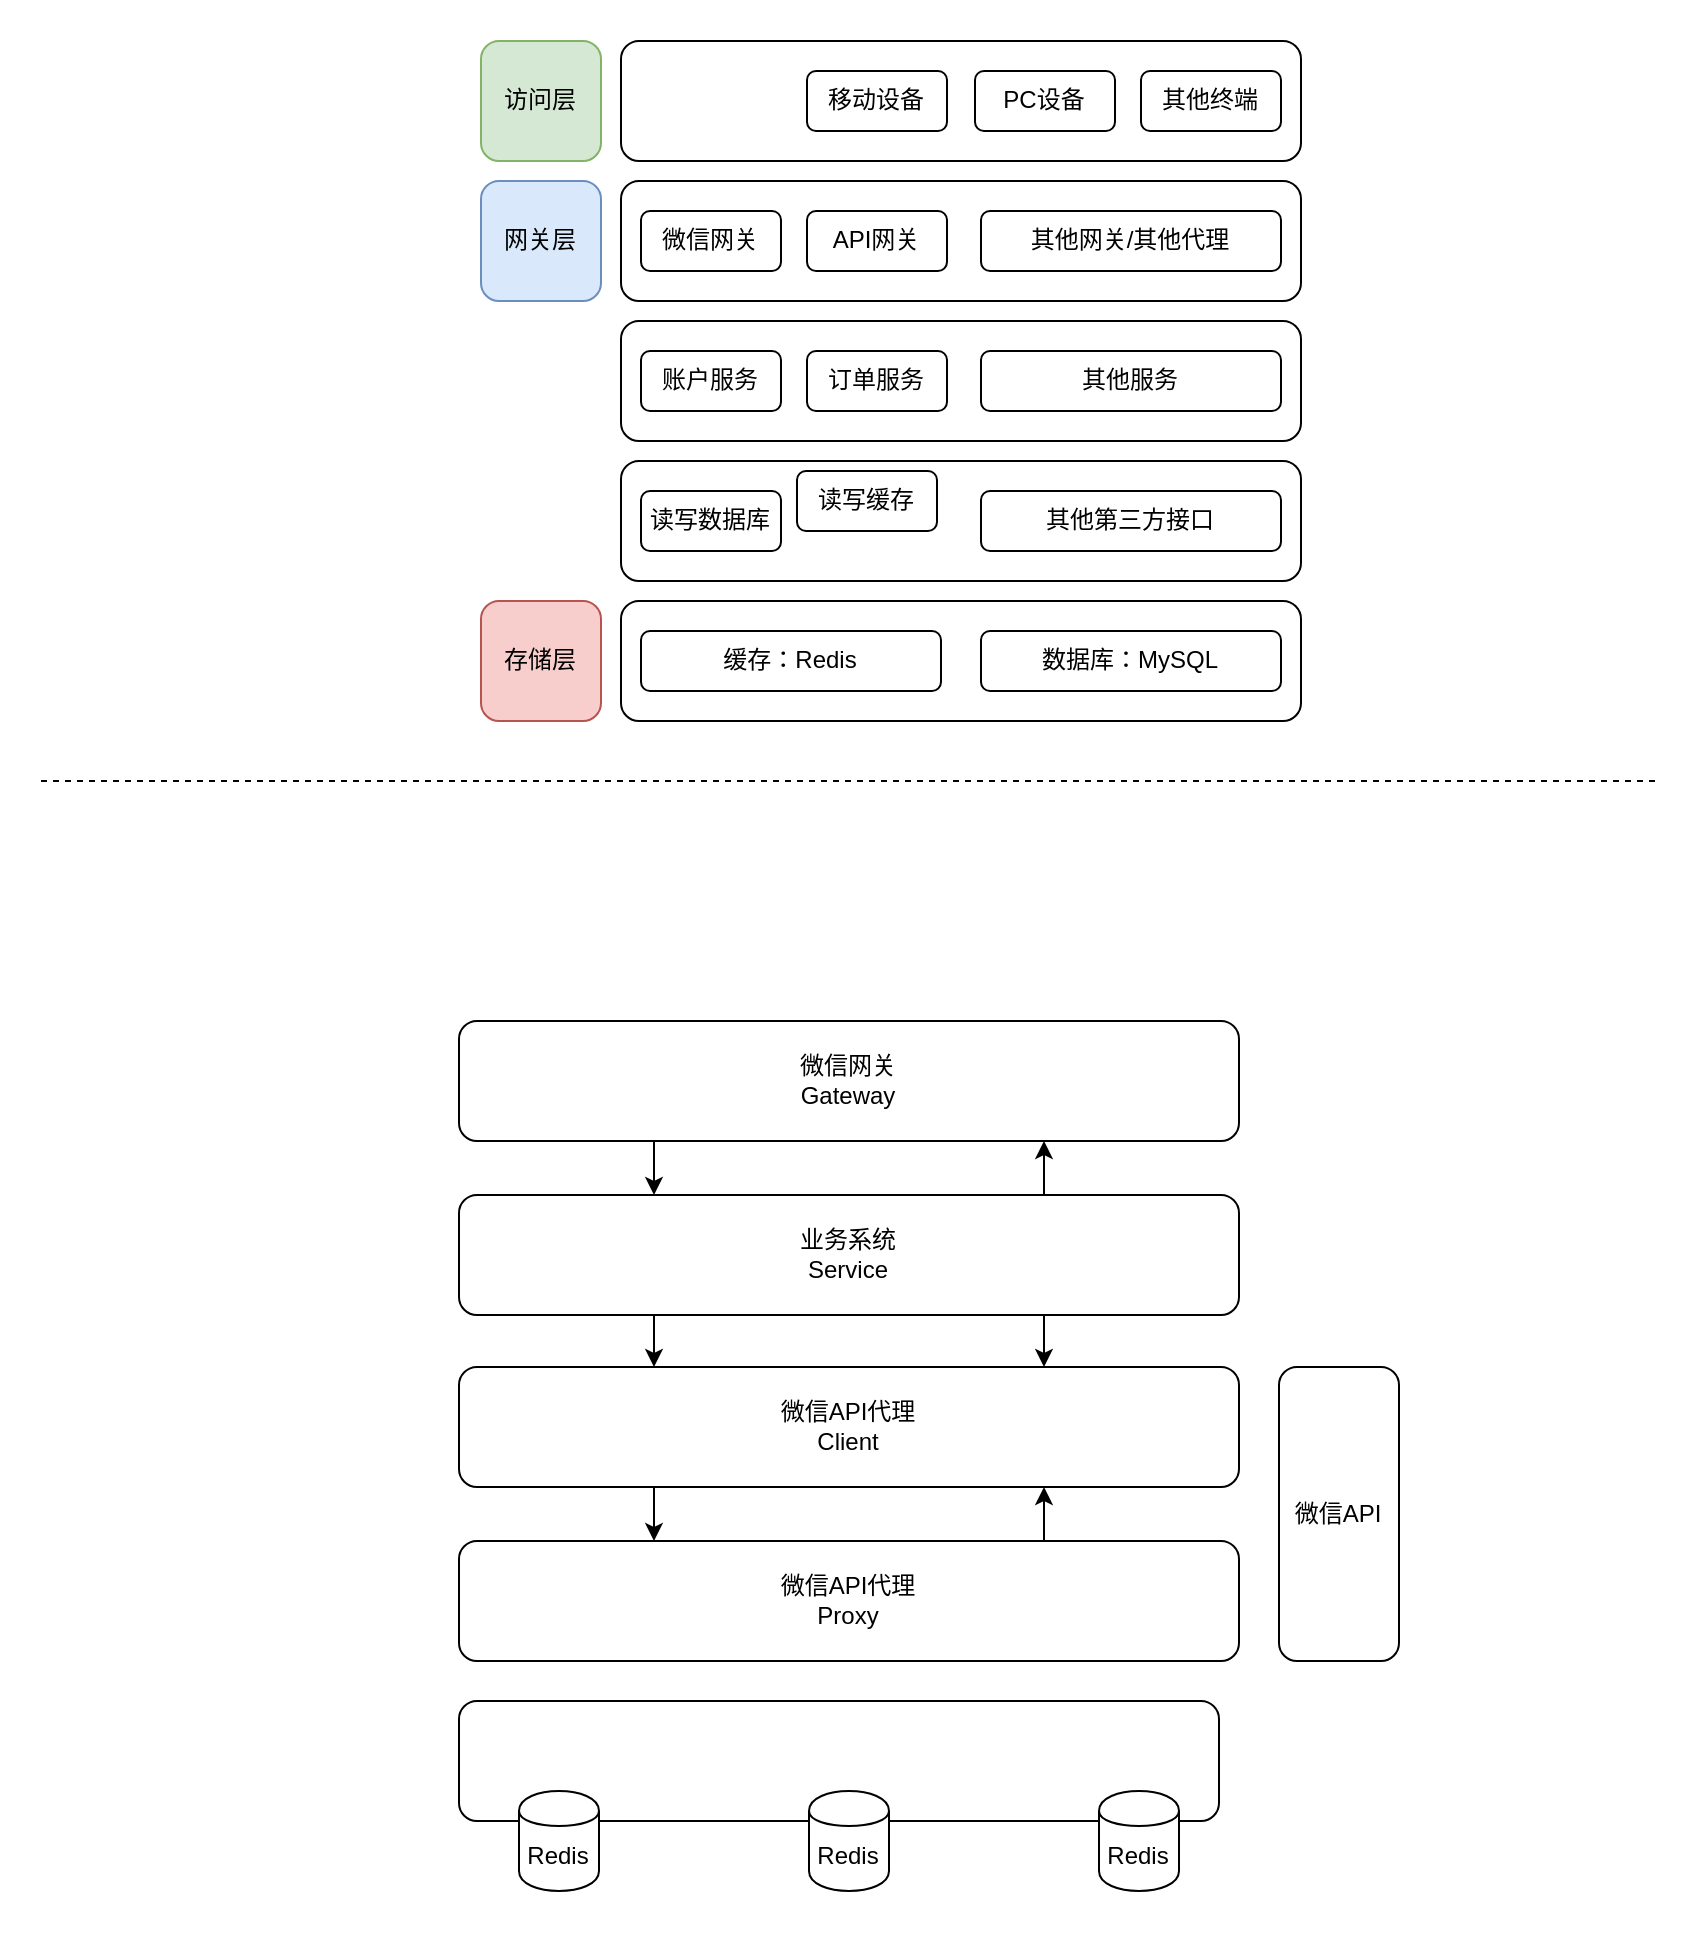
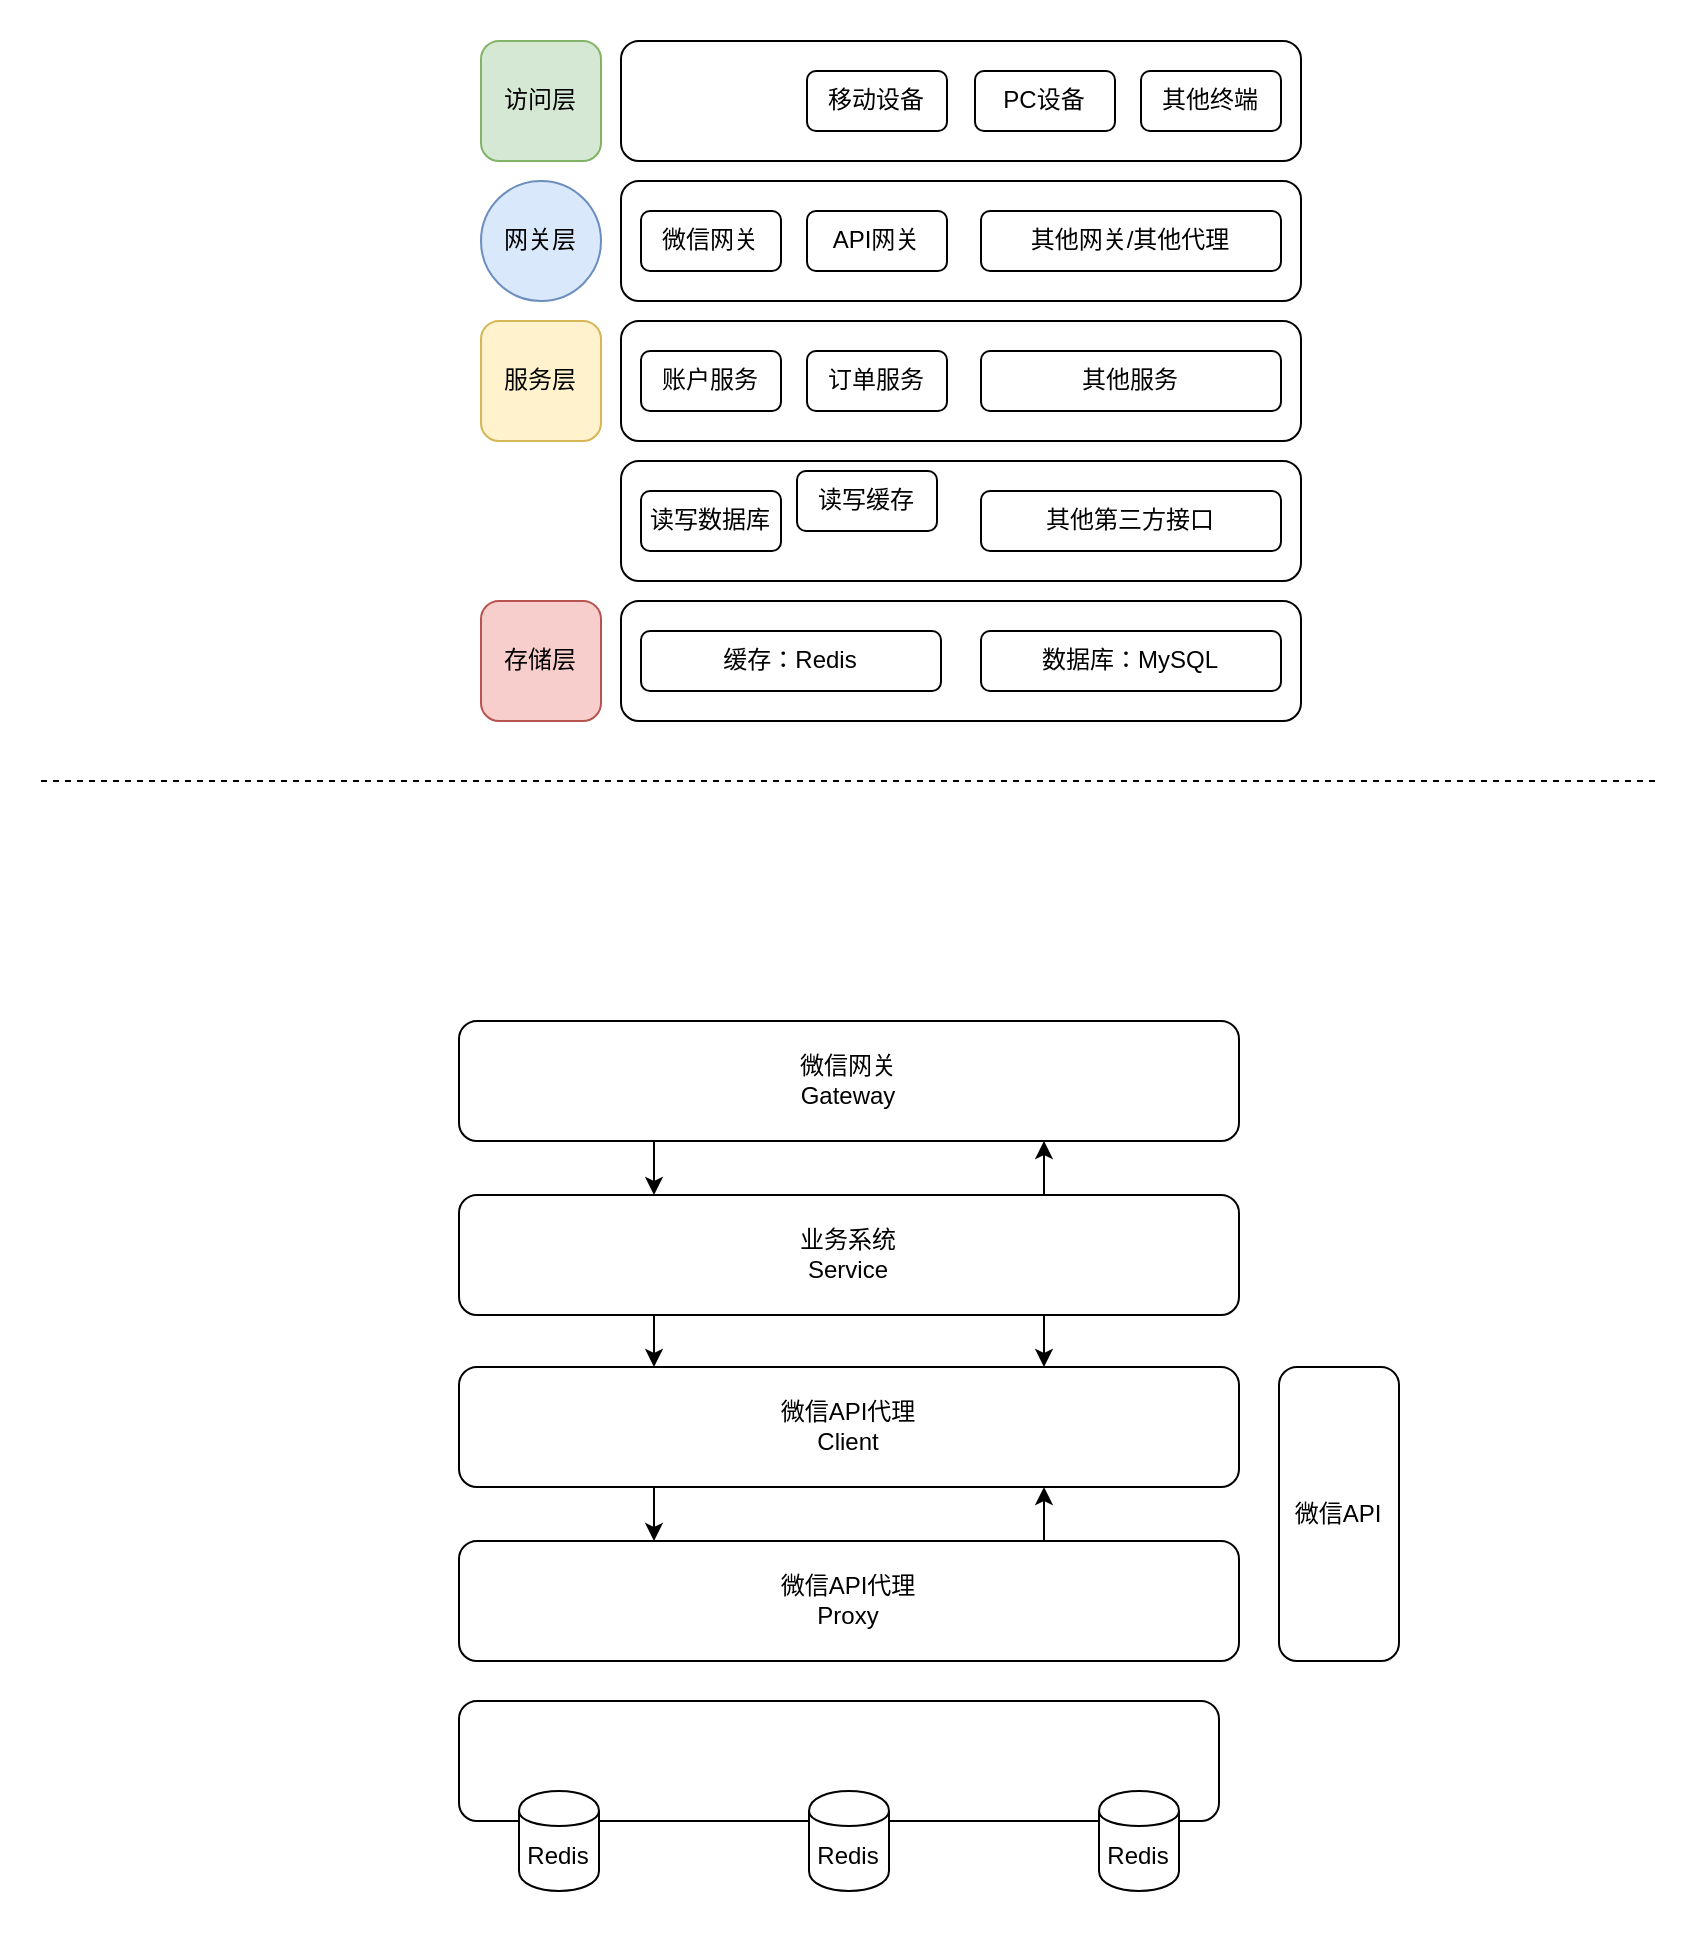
- <mxCell id="25" value="网关层" style="rounded=1;whiteSpace=wrap;html=1;fillColor=#dae8fc;strokeColor=#6c8ebf;" vertex="1" parent="24"><mxGeometry width="60" height="60" as="geometry" /></mxCell>
+ <mxCell id="25" value="网关层" style="ellipse;whiteSpace=wrap;html=1;fillColor=#dae8fc;strokeColor=#6c8ebf;" vertex="1" parent="24"><mxGeometry width="60" height="60" as="geometry" /></mxCell>
+ <mxCell id="32" value="服务层" style="rounded=1;whiteSpace=wrap;html=1;fillColor=#fff2cc;strokeColor=#d6b656;" vertex="1" parent="31"><mxGeometry width="60" height="60" as="geometry" /></mxCell>
